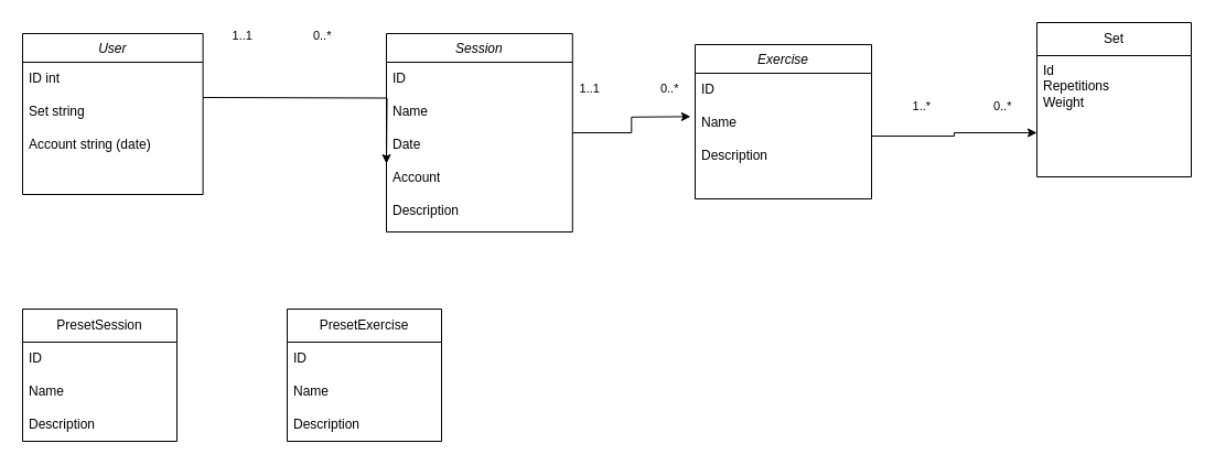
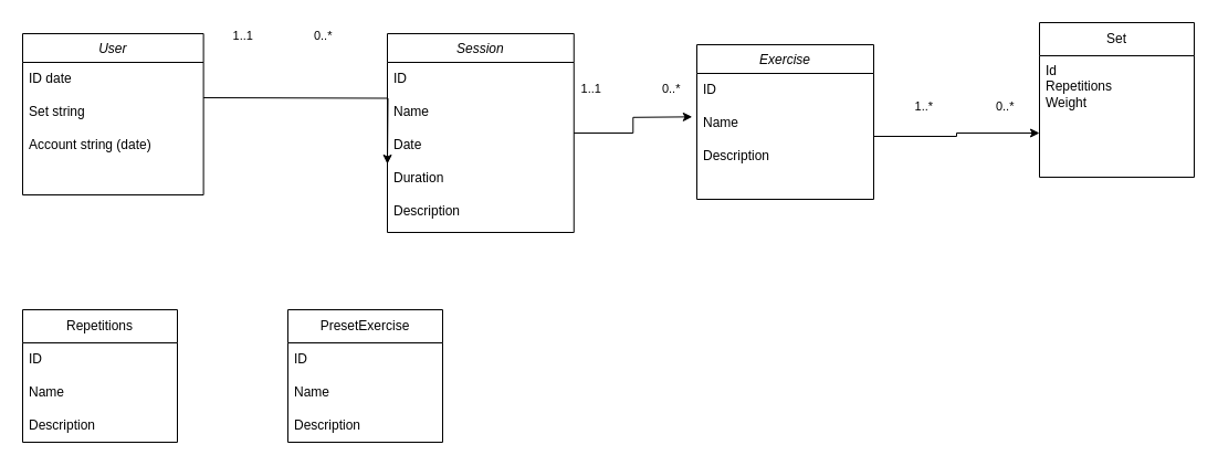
- <mxCell id="3" value="ID int" style="text;strokeColor=none;fillColor=none;align=left;verticalAlign=middle;spacingLeft=4;spacingRight=4;overflow=hidden;points=[[0,0.5],[1,0.5]];portConstraint=eastwest;rotatable=0;whiteSpace=wrap;html=1;" vertex="1" parent="2"><mxGeometry y="26" width="163.62" height="30" as="geometry" /></mxCell>
+ <mxCell id="3" value="ID date" style="text;strokeColor=none;fillColor=none;align=left;verticalAlign=middle;spacingLeft=4;spacingRight=4;overflow=hidden;points=[[0,0.5],[1,0.5]];portConstraint=eastwest;rotatable=0;whiteSpace=wrap;html=1;" vertex="1" parent="2"><mxGeometry y="26" width="163.62" height="30" as="geometry" /></mxCell>
- <mxCell id="11" value="Account" style="text;strokeColor=none;fillColor=none;align=left;verticalAlign=middle;spacingLeft=4;spacingRight=4;overflow=hidden;points=[[0,0.5],[1,0.5]];portConstraint=eastwest;rotatable=0;whiteSpace=wrap;html=1;" vertex="1" parent="7"><mxGeometry y="116" width="168.77" height="30" as="geometry" /></mxCell>
+ <mxCell id="11" value="Duration" style="text;strokeColor=none;fillColor=none;align=left;verticalAlign=middle;spacingLeft=4;spacingRight=4;overflow=hidden;points=[[0,0.5],[1,0.5]];portConstraint=eastwest;rotatable=0;whiteSpace=wrap;html=1;" vertex="1" parent="7"><mxGeometry y="116" width="168.77" height="30" as="geometry" /></mxCell>
- <mxCell id="22" value="PresetSession" style="swimlane;fontStyle=0;childLayout=stackLayout;horizontal=1;startSize=30;horizontalStack=0;resizeParent=1;resizeParentMax=0;resizeLast=0;collapsible=1;marginBottom=0;whiteSpace=wrap;html=1;" vertex="1" parent="1"><mxGeometry x="20" y="280" width="140" height="120" as="geometry" /></mxCell>
+ <mxCell id="22" value="Repetitions" style="swimlane;fontStyle=0;childLayout=stackLayout;horizontal=1;startSize=30;horizontalStack=0;resizeParent=1;resizeParentMax=0;resizeLast=0;collapsible=1;marginBottom=0;whiteSpace=wrap;html=1;" vertex="1" parent="1"><mxGeometry x="20" y="280" width="140" height="120" as="geometry" /></mxCell>
